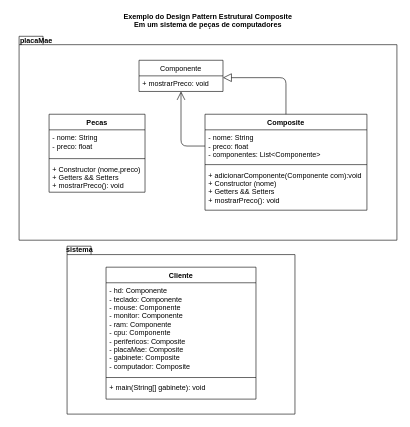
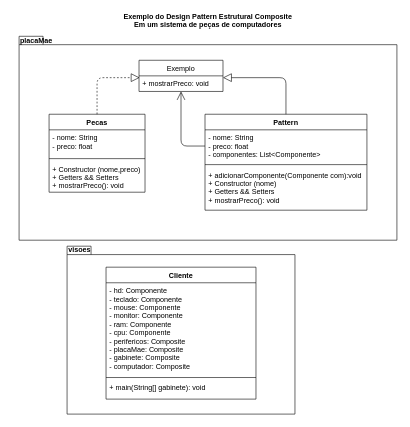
- <mxCell id="8" value="Componente" style="swimlane;fontStyle=0;childLayout=stackLayout;horizontal=1;startSize=26;fillColor=none;horizontalStack=0;resizeParent=1;resizeParentMax=0;resizeLast=0;collapsible=1;marginBottom=0;" vertex="1" parent="1"><mxGeometry x="231" y="100" width="140" height="52" as="geometry" /></mxCell>
+ <mxCell id="8" value="Exemplo" style="swimlane;fontStyle=0;childLayout=stackLayout;horizontal=1;startSize=26;fillColor=none;horizontalStack=0;resizeParent=1;resizeParentMax=0;resizeLast=0;collapsible=1;marginBottom=0;" vertex="1" parent="1"><mxGeometry x="231" y="100" width="140" height="52" as="geometry" /></mxCell>
+ <mxCell id="14" value="" style="endArrow=block;dashed=1;endFill=0;endSize=12;html=1;edgeStyle=orthogonalEdgeStyle;entryX=0.007;entryY=0.115;entryDx=0;entryDy=0;entryPerimeter=0;exitX=0.5;exitY=0;exitDx=0;exitDy=0;" edge="1" parent="1" source="4" target="9"><mxGeometry width="160" relative="1" as="geometry"><mxPoint x="71" y="190" as="sourcePoint" /><mxPoint x="391" y="230" as="targetPoint" /></mxGeometry></mxCell>
- <mxCell id="10" value="Composite" style="swimlane;fontStyle=1;align=center;verticalAlign=top;childLayout=stackLayout;horizontal=1;startSize=26;horizontalStack=0;resizeParent=1;resizeParentMax=0;resizeLast=0;collapsible=1;marginBottom=0;" vertex="1" parent="1"><mxGeometry x="341" y="190" width="270" height="160" as="geometry" /></mxCell>
+ <mxCell id="10" value="Pattern" style="swimlane;fontStyle=1;align=center;verticalAlign=top;childLayout=stackLayout;horizontal=1;startSize=26;horizontalStack=0;resizeParent=1;resizeParentMax=0;resizeLast=0;collapsible=1;marginBottom=0;" vertex="1" parent="1"><mxGeometry x="341" y="190" width="270" height="160" as="geometry" /></mxCell>
- <mxCell id="23" value="sistema" style="text;align=center;fontStyle=1;verticalAlign=middle;spacingLeft=3;spacingRight=3;strokeColor=none;rotatable=0;points=[[0,0.5],[1,0.5]];portConstraint=eastwest;" vertex="1" parent="1"><mxGeometry x="92" y="403" width="80" height="26" as="geometry" /></mxCell>
+ <mxCell id="23" value="visoes" style="text;align=center;fontStyle=1;verticalAlign=middle;spacingLeft=3;spacingRight=3;strokeColor=none;rotatable=0;points=[[0,0.5],[1,0.5]];portConstraint=eastwest;" vertex="1" parent="1"><mxGeometry x="92" y="403" width="80" height="26" as="geometry" /></mxCell>
